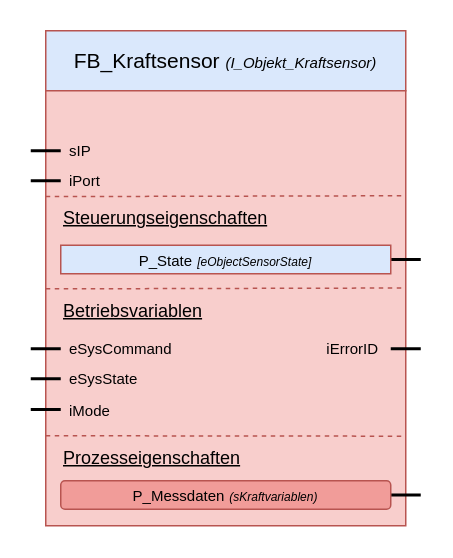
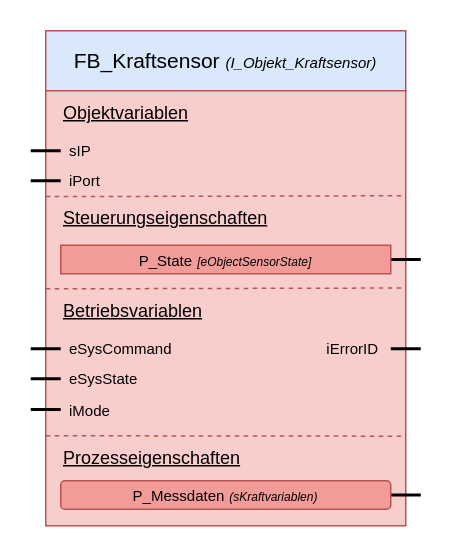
+ <mxCell id="24" value="Objektvariablen" style="text;html=1;align=left;verticalAlign=middle;whiteSpace=wrap;rounded=0;fontStyle=4" parent="1" vertex="1"><mxGeometry x="40" y="60" width="220" height="30" as="geometry" /></mxCell>
- <mxCell id="18" value="&lt;font style=&quot;font-size: 10px;&quot;&gt;P_State&lt;/font&gt; &lt;font style=&quot;font-size: 8px;&quot;&gt;&lt;i&gt;[eObjectSensorState]&lt;/i&gt;&lt;/font&gt;" style="rounded=0;whiteSpace=wrap;html=1;fillColor=#dae8fc;strokeColor=#b85450;fontSize=12;" parent="1" vertex="1"><mxGeometry x="40" y="163" width="220" height="19" as="geometry" /></mxCell>
+ <mxCell id="18" value="&lt;font style=&quot;font-size: 10px;&quot;&gt;P_State&lt;/font&gt; &lt;font style=&quot;font-size: 8px;&quot;&gt;&lt;i&gt;[eObjectSensorState]&lt;/i&gt;&lt;/font&gt;" style="rounded=0;whiteSpace=wrap;html=1;fillColor=#F19C99;strokeColor=#b85450;fontSize=12;" parent="1" vertex="1"><mxGeometry x="40" y="163" width="220" height="19" as="geometry" /></mxCell>
